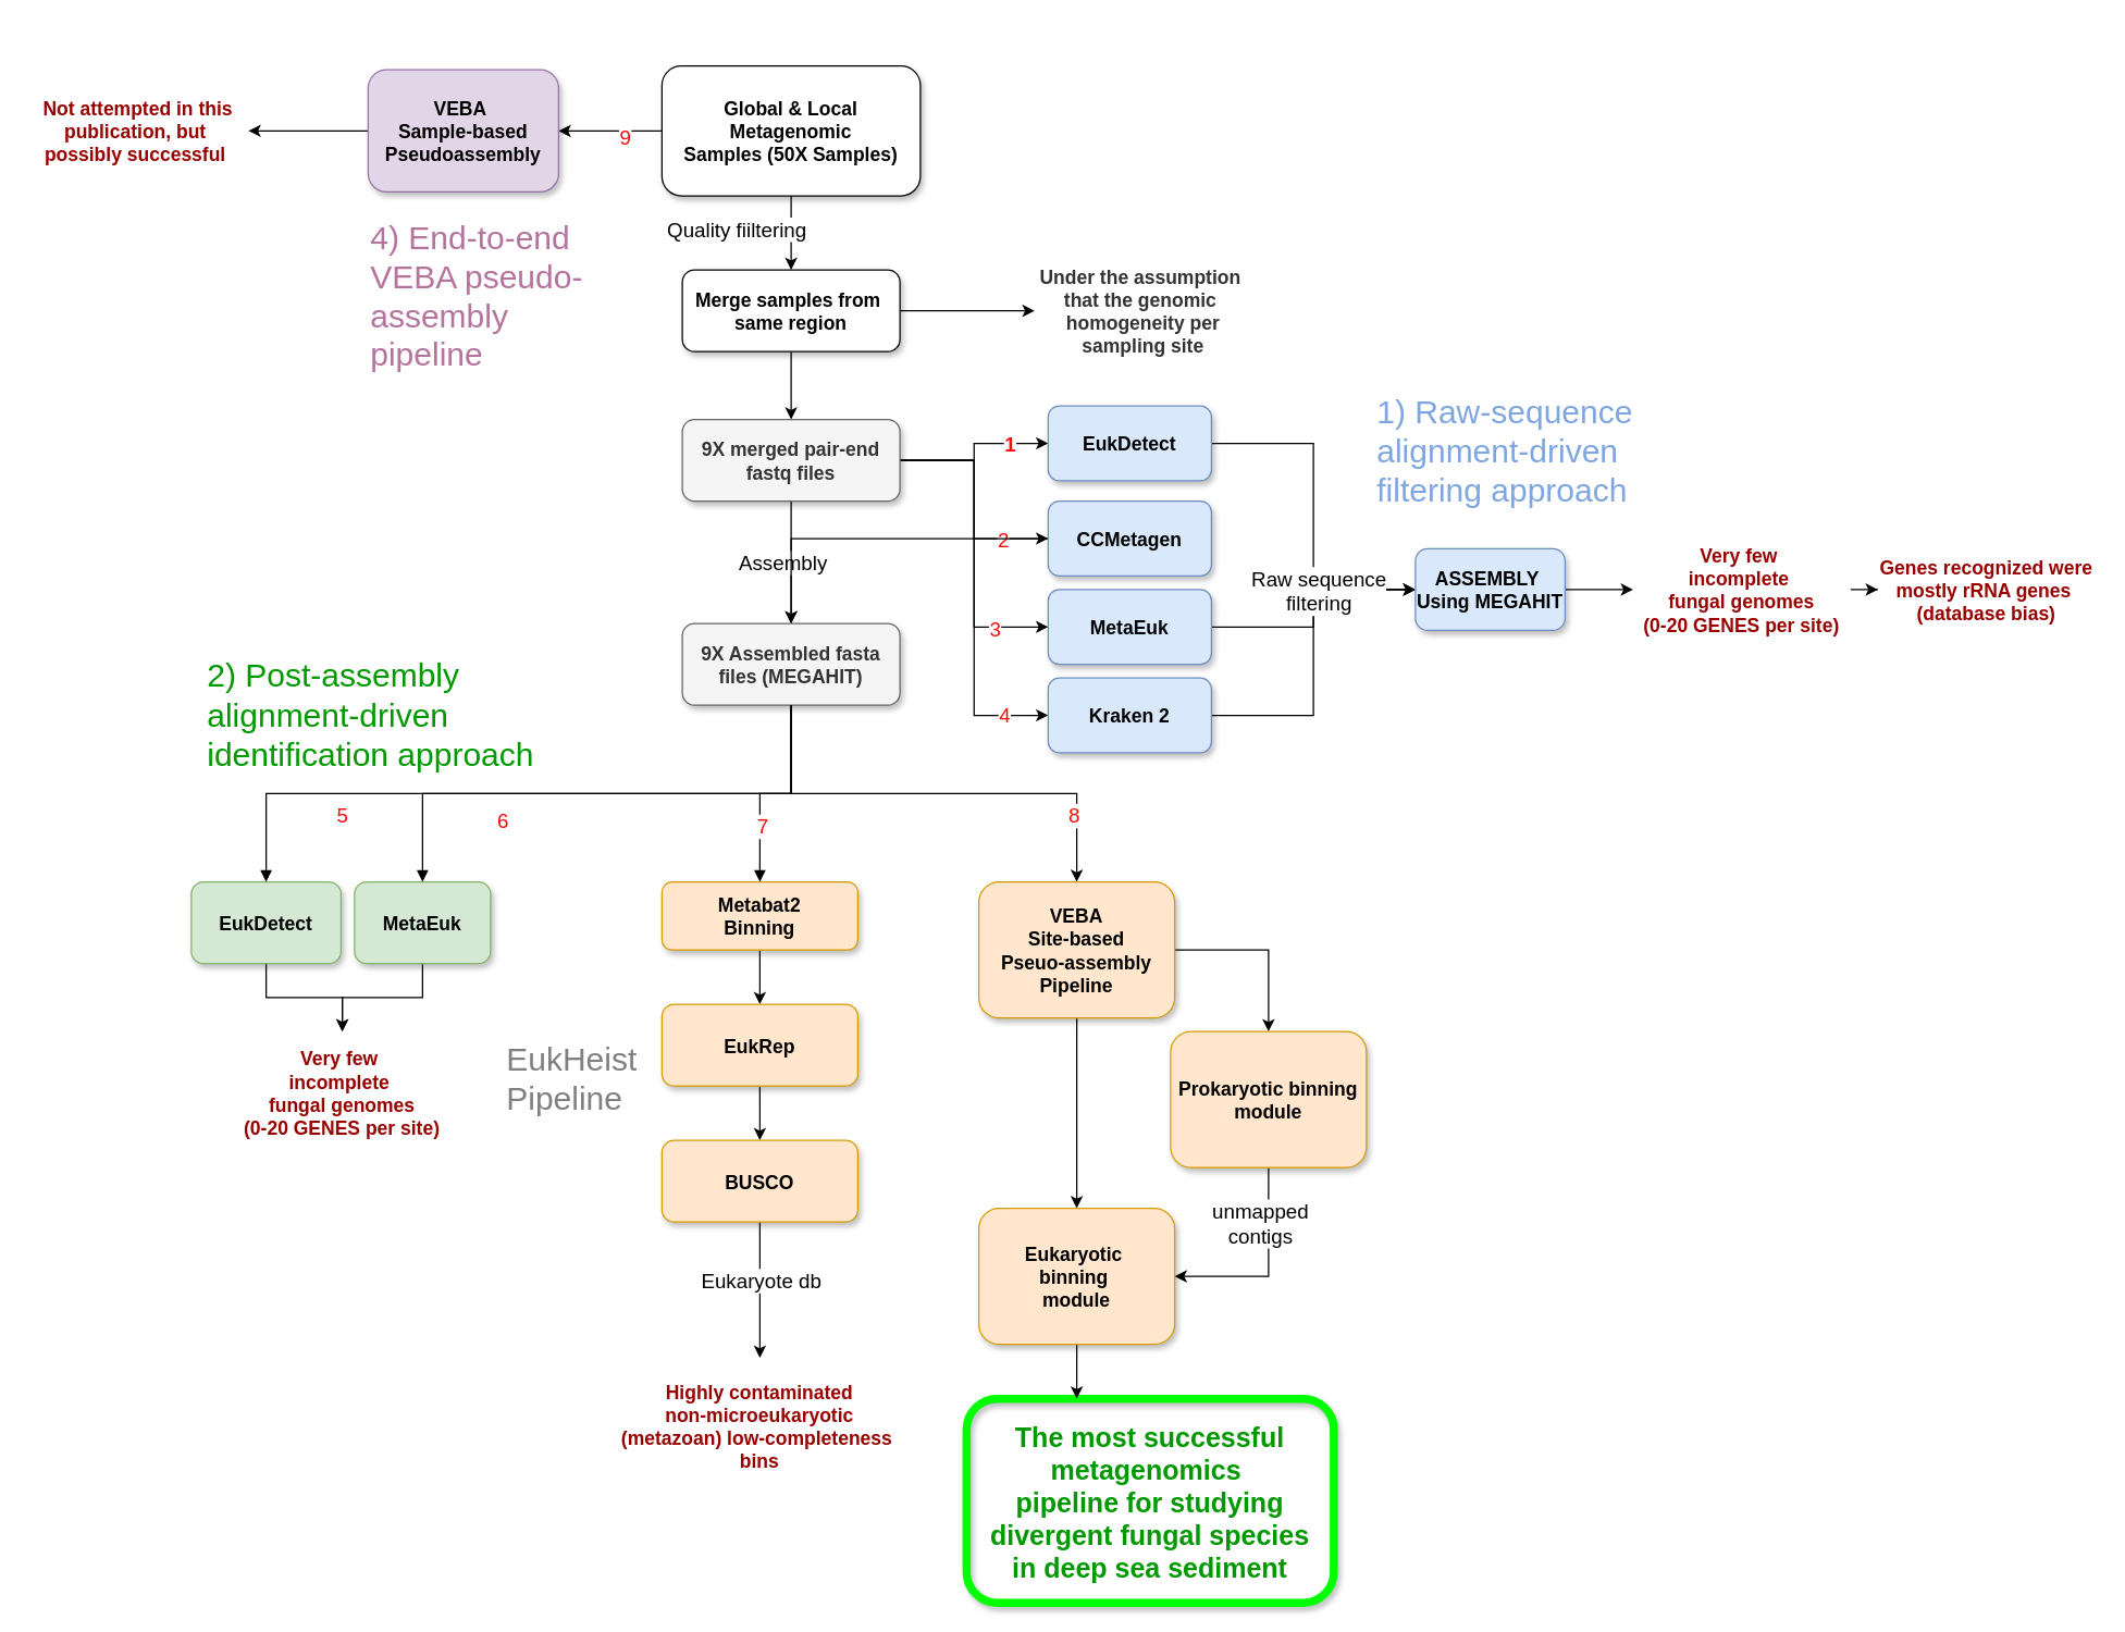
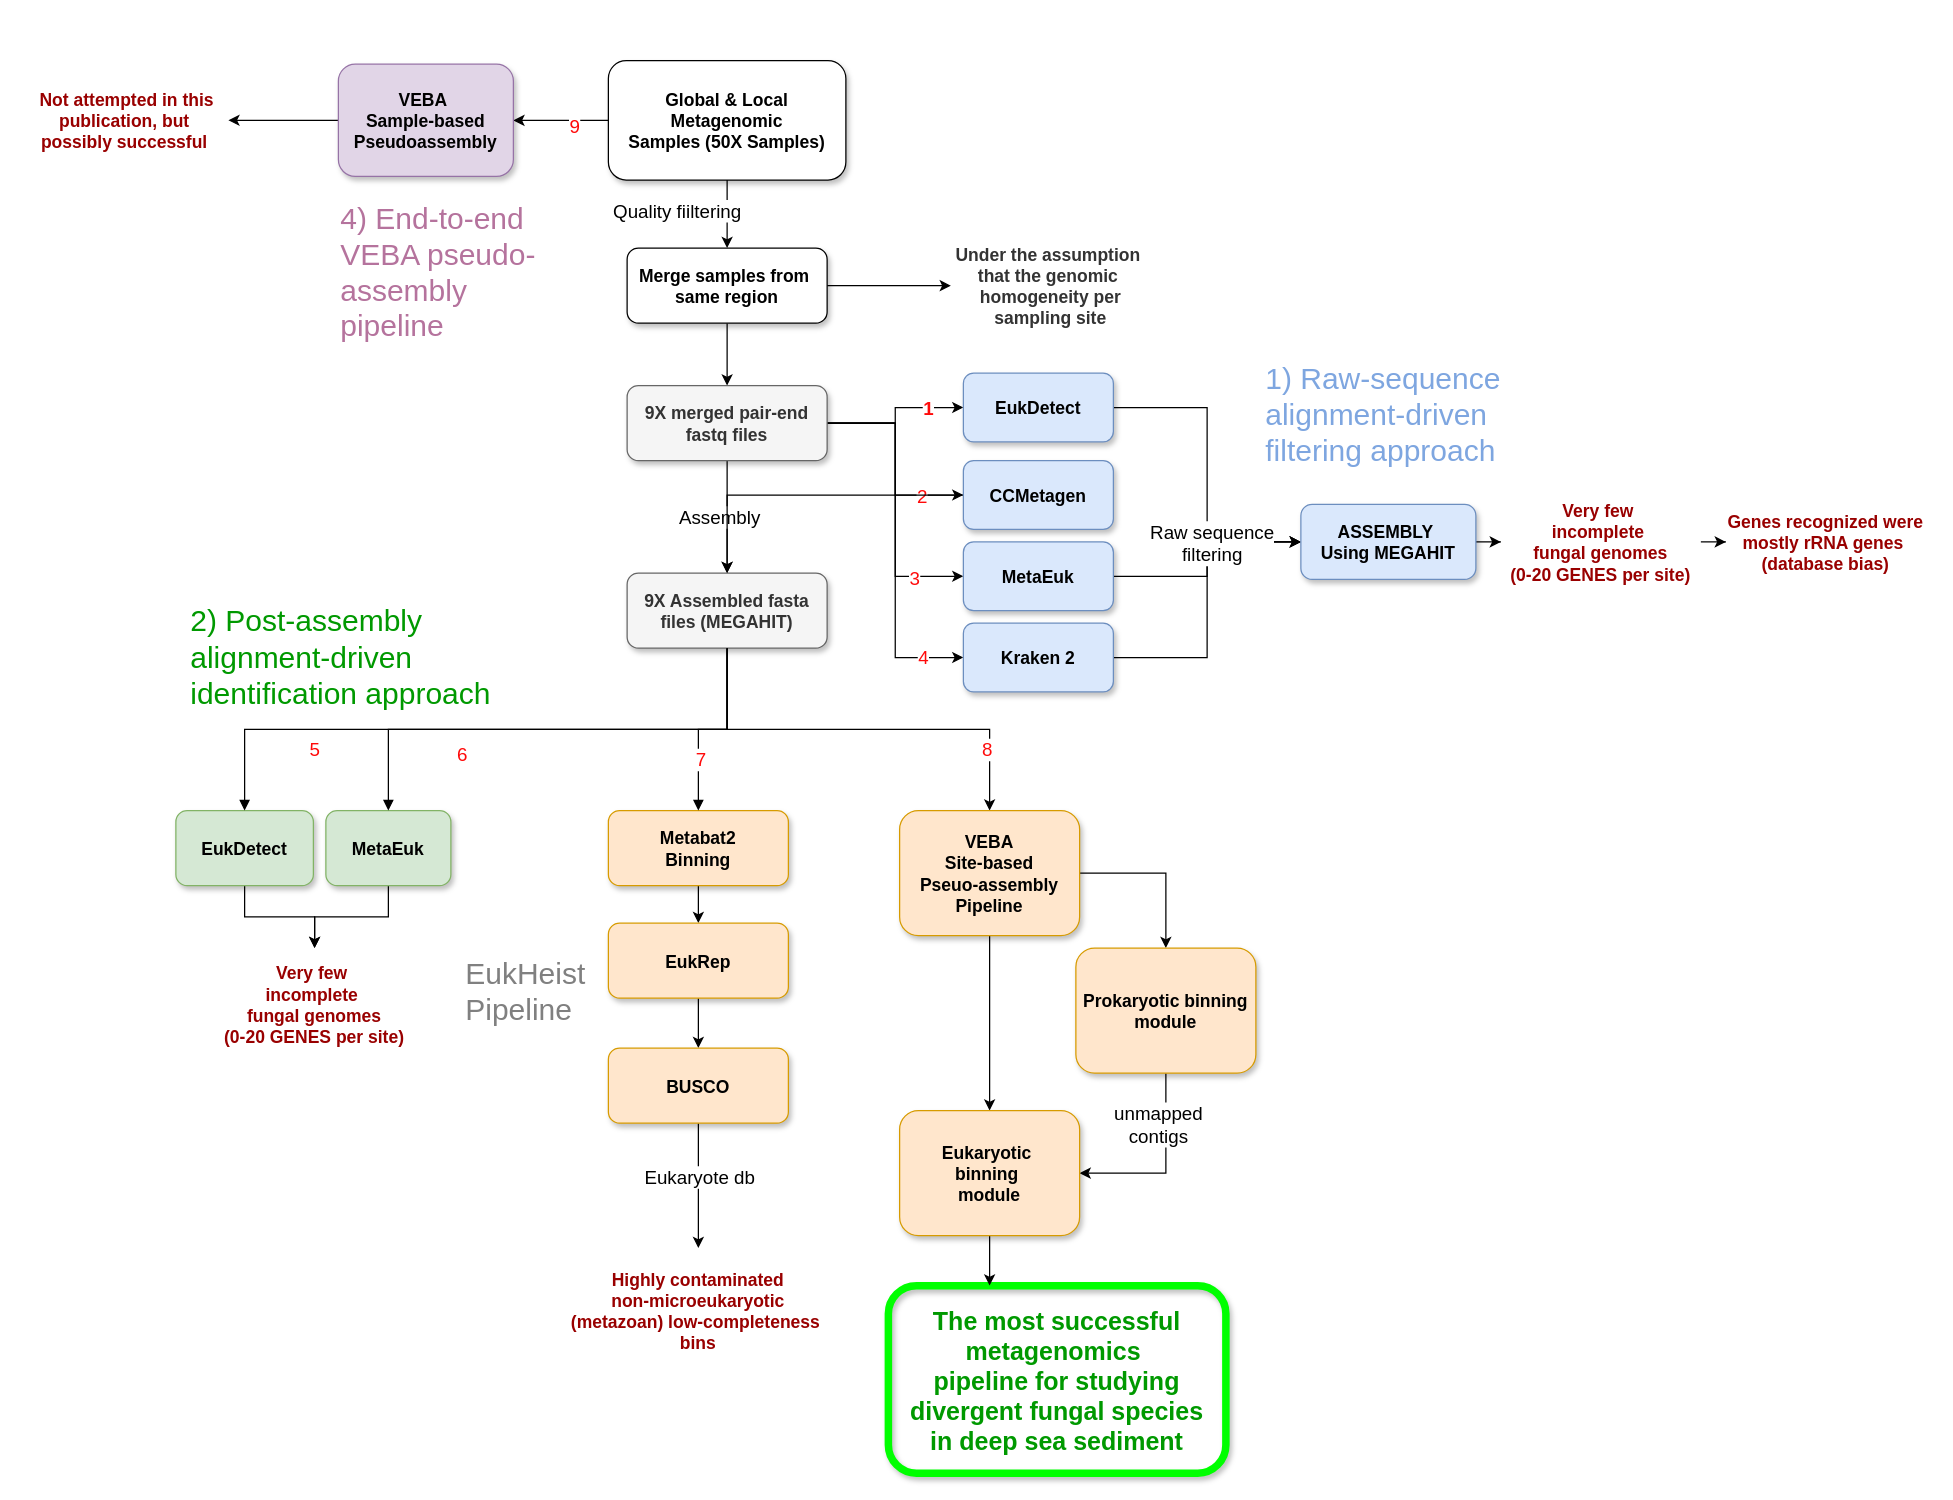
- <mxCell id="63" value="ASSEMBLY &#10;Using MEGAHIT" style="rounded=1;shadow=1;fontStyle=1;fontSize=14;fillColor=#dae8fc;strokeColor=#6c8ebf;strokeWidth=1;" parent="1" vertex="1"><mxGeometry x="1040" y="403" width="110" height="60" as="geometry" /></mxCell>
+ <mxCell id="63" value="ASSEMBLY &#10;Using MEGAHIT" style="rounded=1;shadow=1;fontStyle=1;fontSize=14;fillColor=#dae8fc;strokeColor=#6c8ebf;strokeWidth=1;" parent="1" vertex="1"><mxGeometry x="1040" y="403" width="140" height="60" as="geometry" /></mxCell>
- <mxCell id="10" value="Metabat2&#10;Binning" style="rounded=1;shadow=1;fontStyle=1;fontSize=14;fillColor=#ffe6cc;strokeColor=#d79b00;strokeWidth=1;" parent="1" vertex="1"><mxGeometry x="486" y="648" width="144" height="50" as="geometry" /></mxCell>
+ <mxCell id="10" value="Metabat2&#10;Binning" style="rounded=1;shadow=1;fontStyle=1;fontSize=14;fillColor=#ffe6cc;strokeColor=#d79b00;strokeWidth=1;" parent="1" vertex="1"><mxGeometry x="486" y="648" width="144" height="60" as="geometry" /></mxCell>
